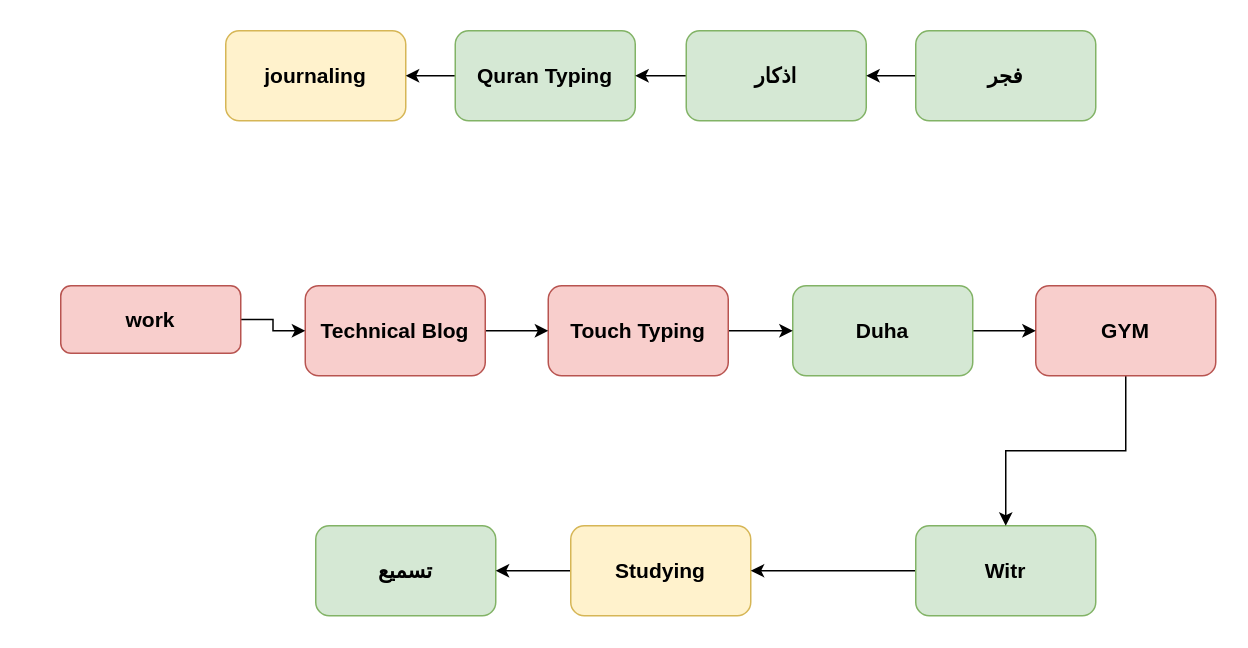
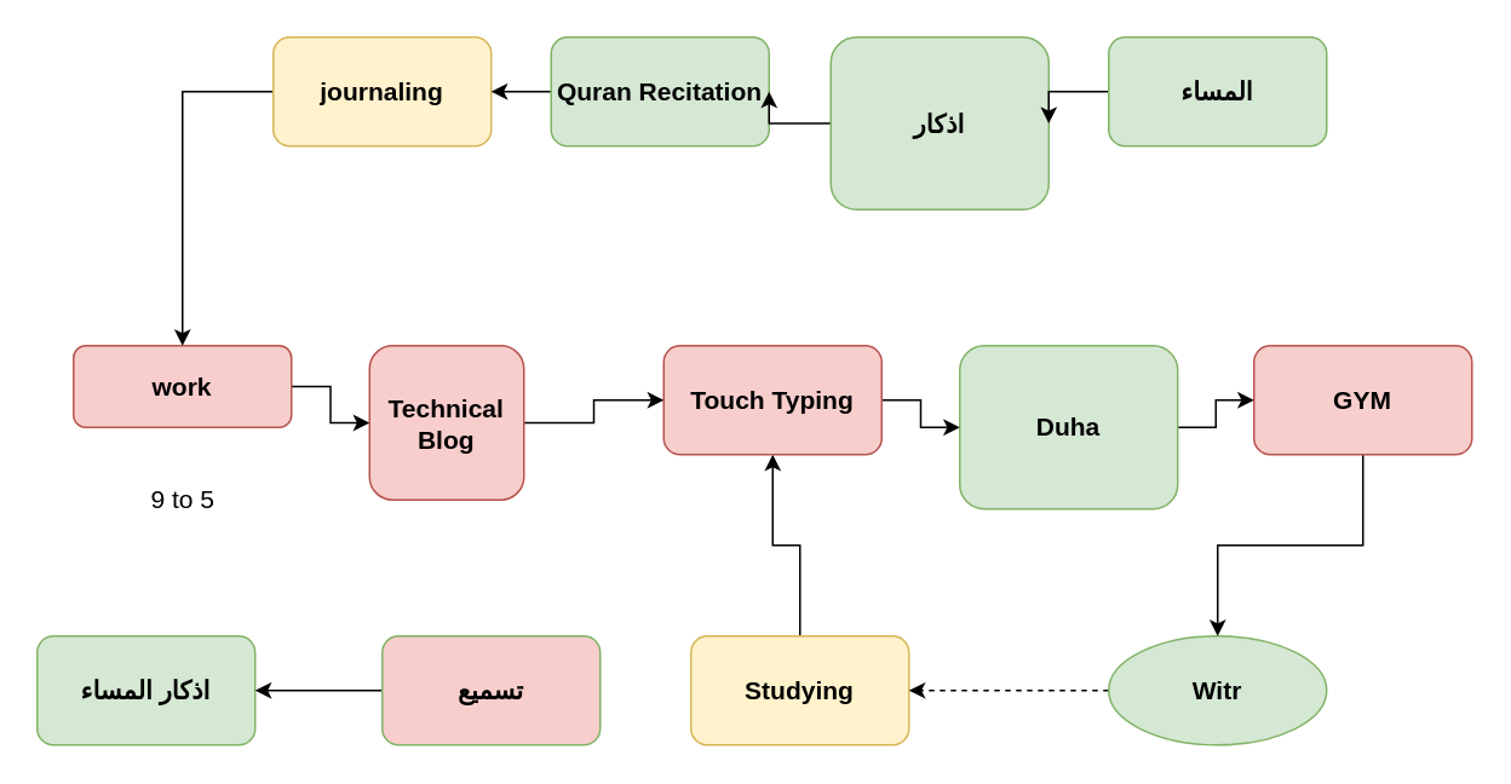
- <mxCell id="22" value="&lt;font style=&quot;font-size: 14px;&quot;&gt;&lt;span style=&quot;font-size: 14px;&quot;&gt;Quran Typing&lt;/span&gt;&lt;/font&gt;" style="rounded=1;whiteSpace=wrap;html=1;fontSize=14;fontStyle=1;fillColor=#d5e8d4;strokeColor=#82b366;" vertex="1" parent="1"><mxGeometry x="303" y="20" width="120" height="60" as="geometry" /></mxCell>
+ <mxCell id="22" value="&lt;font style=&quot;font-size: 14px;&quot;&gt;&lt;span style=&quot;font-size: 14px;&quot;&gt;Quran Recitation&lt;/span&gt;&lt;/font&gt;" style="rounded=1;whiteSpace=wrap;html=1;fontSize=14;fontStyle=1;fillColor=#d5e8d4;strokeColor=#82b366;" vertex="1" parent="1"><mxGeometry x="303" y="20" width="120" height="60" as="geometry" /></mxCell>
- <mxCell id="24" value="&lt;font style=&quot;font-size: 14px;&quot;&gt;&lt;span style=&quot;font-size: 14px;&quot;&gt;اذكار&lt;/span&gt;&lt;/font&gt;" style="rounded=1;whiteSpace=wrap;html=1;fontSize=14;fontStyle=1;fillColor=#d5e8d4;strokeColor=#82b366;" vertex="1" parent="1"><mxGeometry x="457" y="20" width="120" height="60" as="geometry" /></mxCell>
+ <mxCell id="24" value="&lt;font style=&quot;font-size: 14px;&quot;&gt;&lt;span style=&quot;font-size: 14px;&quot;&gt;اذكار&lt;/span&gt;&lt;/font&gt;" style="rounded=1;whiteSpace=wrap;html=1;fontSize=14;fontStyle=1;fillColor=#d5e8d4;strokeColor=#82b366;" vertex="1" parent="1"><mxGeometry x="457" y="20" width="120" height="95" as="geometry" /></mxCell>
- <mxCell id="26" value="&lt;font style=&quot;font-size: 14px;&quot;&gt;&lt;span style=&quot;font-size: 14px;&quot;&gt;فجر&lt;/span&gt;&lt;/font&gt;" style="rounded=1;whiteSpace=wrap;html=1;fontSize=14;fontStyle=1;fillColor=#d5e8d4;strokeColor=#82b366;" vertex="1" parent="1"><mxGeometry x="610" y="20" width="120" height="60" as="geometry" /></mxCell>
+ <mxCell id="26" value="&lt;font style=&quot;font-size: 14px;&quot;&gt;&lt;span style=&quot;font-size: 14px;&quot;&gt;المساء&lt;/span&gt;&lt;/font&gt;" style="rounded=1;whiteSpace=wrap;html=1;fontSize=14;fontStyle=1;fillColor=#d5e8d4;strokeColor=#82b366;" vertex="1" parent="1"><mxGeometry x="610" y="20" width="120" height="60" as="geometry" /></mxCell>
+ <mxCell id="19" style="edgeStyle=orthogonalEdgeStyle;rounded=0;orthogonalLoop=1;jettySize=auto;html=1;exitX=0;exitY=0.5;exitDx=0;exitDy=0;entryX=0.5;entryY=0;entryDx=0;entryDy=0;fontSize=14;fontStyle=1;" edge="1" parent="1" source="20" target="18"><mxGeometry relative="1" as="geometry" /></mxCell>
- <mxCell id="16" value="Technical Blog" style="rounded=1;whiteSpace=wrap;html=1;fontSize=14;fontStyle=1;fillColor=#f8cecc;strokeColor=#b85450;" vertex="1" parent="1"><mxGeometry x="203" y="190" width="120" height="60" as="geometry" /></mxCell>
+ <mxCell id="16" value="Technical Blog" style="rounded=1;whiteSpace=wrap;html=1;fontSize=14;fontStyle=1;fillColor=#f8cecc;strokeColor=#b85450;" vertex="1" parent="1"><mxGeometry x="203" y="190" width="85" height="85" as="geometry" /></mxCell>
- <mxCell id="12" value="Duha" style="rounded=1;whiteSpace=wrap;html=1;fontSize=14;fontStyle=1;fillColor=#d5e8d4;strokeColor=#82b366;" vertex="1" parent="1"><mxGeometry x="528" y="190" width="120" height="60" as="geometry" /></mxCell>
+ <mxCell id="12" value="Duha" style="rounded=1;whiteSpace=wrap;html=1;fontSize=14;fontStyle=1;fillColor=#d5e8d4;strokeColor=#82b366;" vertex="1" parent="1"><mxGeometry x="528" y="190" width="120" height="90" as="geometry" /></mxCell>
+ <mxCell id="27" value="&lt;font style=&quot;font-size: 14px;&quot;&gt;9 to 5&lt;/font&gt;" style="text;html=1;align=center;verticalAlign=middle;resizable=0;points=[];autosize=1;strokeColor=none;fillColor=none;" vertex="1" parent="1"><mxGeometry x="70" y="260" width="60" height="30" as="geometry" /></mxCell>
+ <mxCell id="2" value="اذكار المساء" style="rounded=1;whiteSpace=wrap;html=1;fontSize=14;fontStyle=1;fillColor=#d5e8d4;strokeColor=#82b366;" vertex="1" parent="1"><mxGeometry x="20" y="350" width="120" height="60" as="geometry" /></mxCell>
+ <mxCell id="3" value="" style="edgeStyle=orthogonalEdgeStyle;rounded=0;orthogonalLoop=1;jettySize=auto;html=1;fontSize=14;fontStyle=1;" edge="1" parent="1" source="4" target="2"><mxGeometry relative="1" as="geometry" /></mxCell>
- <mxCell id="4" value="تسميع" style="rounded=1;whiteSpace=wrap;html=1;fontSize=14;fontStyle=1;fillColor=#d5e8d4;strokeColor=#82b366;" vertex="1" parent="1"><mxGeometry x="210" y="350" width="120" height="60" as="geometry" /></mxCell>
+ <mxCell id="4" value="تسميع" style="rounded=1;whiteSpace=wrap;html=1;fontSize=14;fontStyle=1;fillColor=#f8cecc;strokeColor=#82b366;" vertex="1" parent="1"><mxGeometry x="210" y="350" width="120" height="60" as="geometry" /></mxCell>
- <mxCell id="5" value="" style="edgeStyle=orthogonalEdgeStyle;rounded=0;orthogonalLoop=1;jettySize=auto;html=1;fontSize=14;fontStyle=1;" edge="1" parent="1" source="6" target="4"><mxGeometry relative="1" as="geometry" /></mxCell>
+ <mxCell id="5" value="" style="edgeStyle=orthogonalEdgeStyle;rounded=0;orthogonalLoop=1;jettySize=auto;html=1;fontSize=14;fontStyle=1;" edge="1" parent="1" source="6" target="14"><mxGeometry relative="1" as="geometry" /></mxCell>
- <mxCell id="7" value="" style="edgeStyle=orthogonalEdgeStyle;rounded=0;orthogonalLoop=1;jettySize=auto;html=1;fontSize=14;fontStyle=1;" edge="1" parent="1" source="8" target="6"><mxGeometry relative="1" as="geometry" /></mxCell>
+ <mxCell id="7" value="" style="edgeStyle=orthogonalEdgeStyle;rounded=0;orthogonalLoop=1;jettySize=auto;html=1;fontSize=14;fontStyle=1;dashed=1;" edge="1" parent="1" source="8" target="6"><mxGeometry relative="1" as="geometry" /></mxCell>
- <mxCell id="8" value="Witr" style="rounded=1;whiteSpace=wrap;html=1;fontSize=14;fontStyle=1;fillColor=#d5e8d4;strokeColor=#82b366;" vertex="1" parent="1"><mxGeometry x="610" y="350" width="120" height="60" as="geometry" /></mxCell>
+ <mxCell id="8" value="Witr" style="ellipse;whiteSpace=wrap;html=1;fontSize=14;fontStyle=1;fillColor=#d5e8d4;strokeColor=#82b366;" vertex="1" parent="1"><mxGeometry x="610" y="350" width="120" height="60" as="geometry" /></mxCell>
